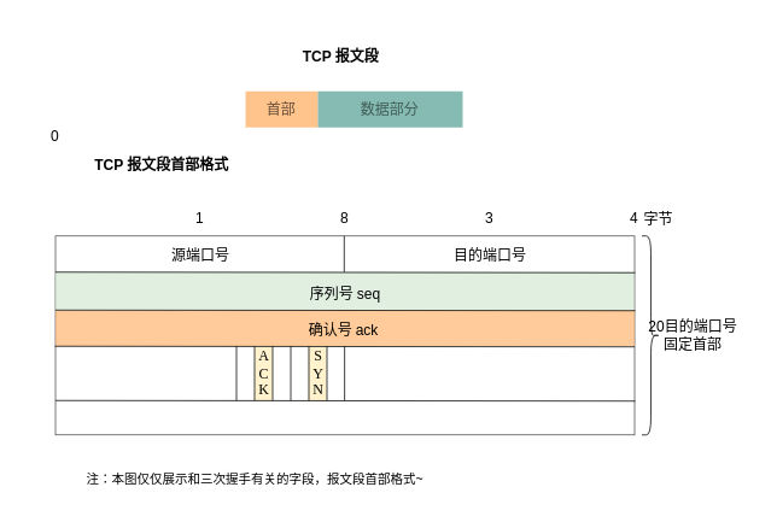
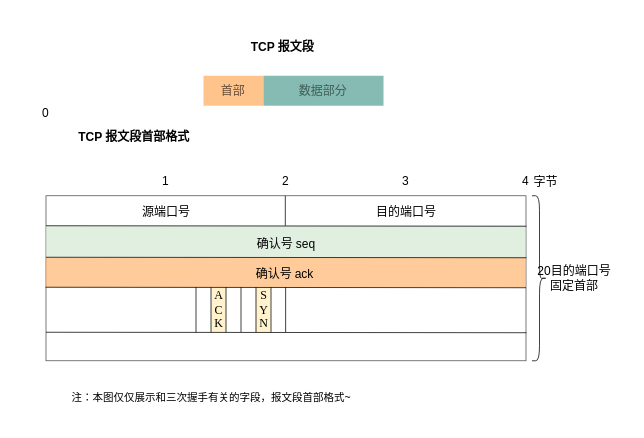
- <mxCell id="10" value="8" style="text;html=1;strokeColor=none;fillColor=none;align=center;verticalAlign=middle;whiteSpace=wrap;shadow=0;opacity=70;strokeWidth=0.5;fontSize=8;rounded=0;" vertex="1" parent="1"><mxGeometry x="180" y="110" width="20" height="20" as="geometry" /></mxCell>
+ <mxCell id="10" value="2" style="text;html=1;strokeColor=none;fillColor=none;align=center;verticalAlign=middle;whiteSpace=wrap;shadow=0;opacity=70;strokeWidth=0.5;fontSize=8;rounded=0;" vertex="1" parent="1"><mxGeometry x="180" y="110" width="20" height="20" as="geometry" /></mxCell>
- <mxCell id="18" value="序列号 &lt;font face=&quot;Helvetica&quot; style=&quot;font-size: 8px;&quot;&gt;seq&lt;/font&gt;" style="text;html=1;align=center;verticalAlign=middle;resizable=0;points=[];autosize=1;strokeColor=none;fillColor=none;fontSize=8;fontFamily=Georgia;strokeWidth=0.5;rounded=0;spacing=3;spacingTop=0;spacingRight=0;spacingBottom=0;spacingLeft=0;" vertex="1" parent="1"><mxGeometry x="160" y="152" width="60" height="20" as="geometry" /></mxCell>
+ <mxCell id="18" value="确认号 &lt;font face=&quot;Helvetica&quot; style=&quot;font-size: 8px;&quot;&gt;seq&lt;/font&gt;" style="text;html=1;align=center;verticalAlign=middle;resizable=0;points=[];autosize=1;strokeColor=none;fillColor=none;fontSize=8;fontFamily=Georgia;strokeWidth=0.5;rounded=0;spacing=3;spacingTop=0;spacingRight=0;spacingBottom=0;spacingLeft=0;" vertex="1" parent="1"><mxGeometry x="160" y="152" width="60" height="20" as="geometry" /></mxCell>
